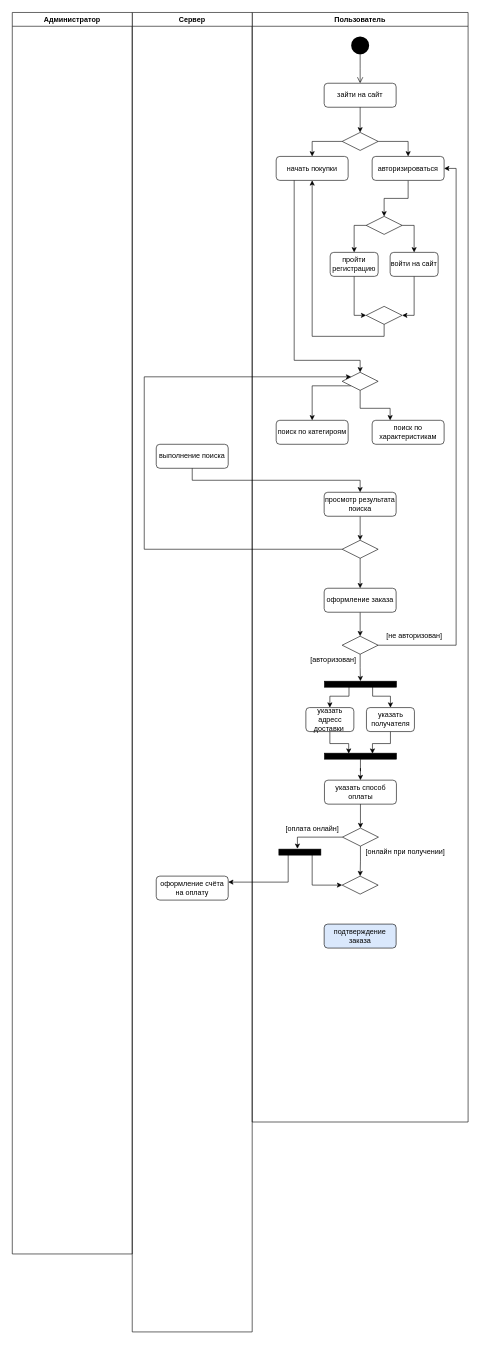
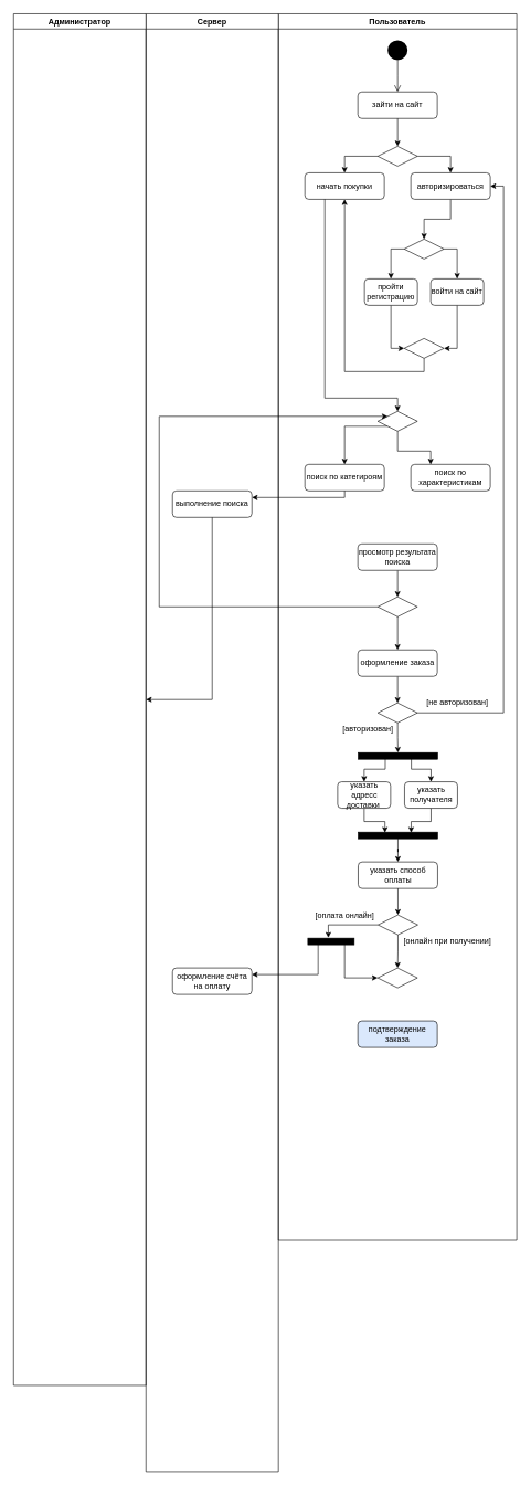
+ <mxCell id="60" style="edgeStyle=orthogonalEdgeStyle;rounded=0;orthogonalLoop=1;jettySize=auto;html=1;exitX=0.5;exitY=1;exitDx=0;exitDy=0;strokeColor=#000000;entryX=1;entryY=0.25;entryDx=0;entryDy=0;" edge="1" parent="1" source="25" target="57"><mxGeometry relative="1" as="geometry"><mxPoint x="450" y="770" as="targetPoint" /><Array as="points"><mxPoint x="520" y="750" /></Array></mxGeometry></mxCell>
- <mxCell id="61" style="edgeStyle=orthogonalEdgeStyle;rounded=0;orthogonalLoop=1;jettySize=auto;html=1;exitX=0.5;exitY=1;exitDx=0;exitDy=0;strokeColor=#000000;entryX=0.5;entryY=0;entryDx=0;entryDy=0;" edge="1" parent="1" source="57" target="29"><mxGeometry relative="1" as="geometry"><mxPoint x="600" y="820" as="targetPoint" /></mxGeometry></mxCell>
+ <mxCell id="61" style="edgeStyle=orthogonalEdgeStyle;rounded=0;orthogonalLoop=1;jettySize=auto;html=1;exitX=0.5;exitY=1;exitDx=0;exitDy=0;strokeColor=#000000;" edge="1" parent="1" source="57" target="59"><mxGeometry relative="1" as="geometry"><mxPoint x="600" y="820" as="targetPoint" /></mxGeometry></mxCell>
